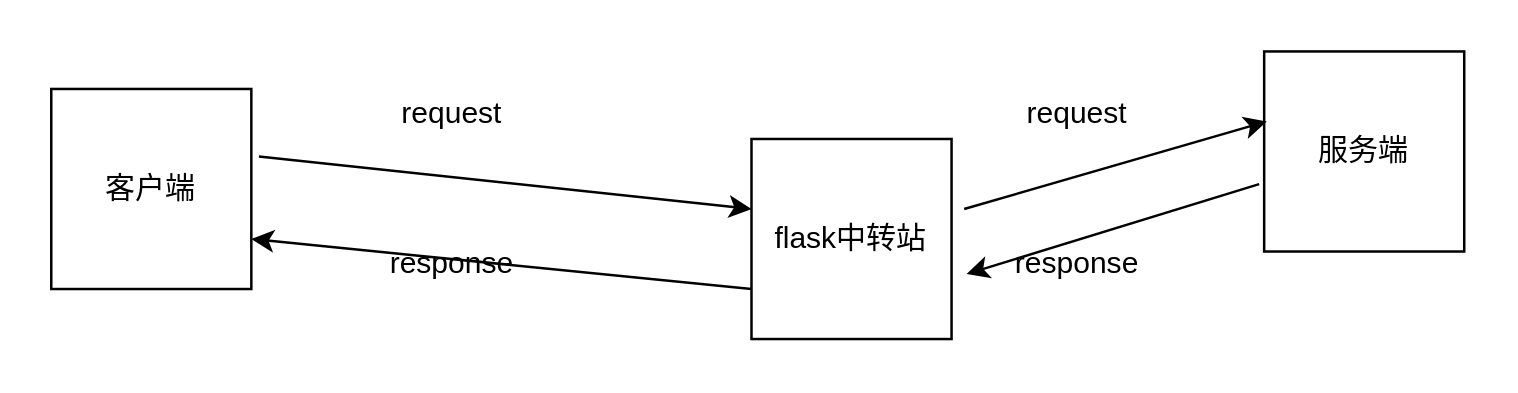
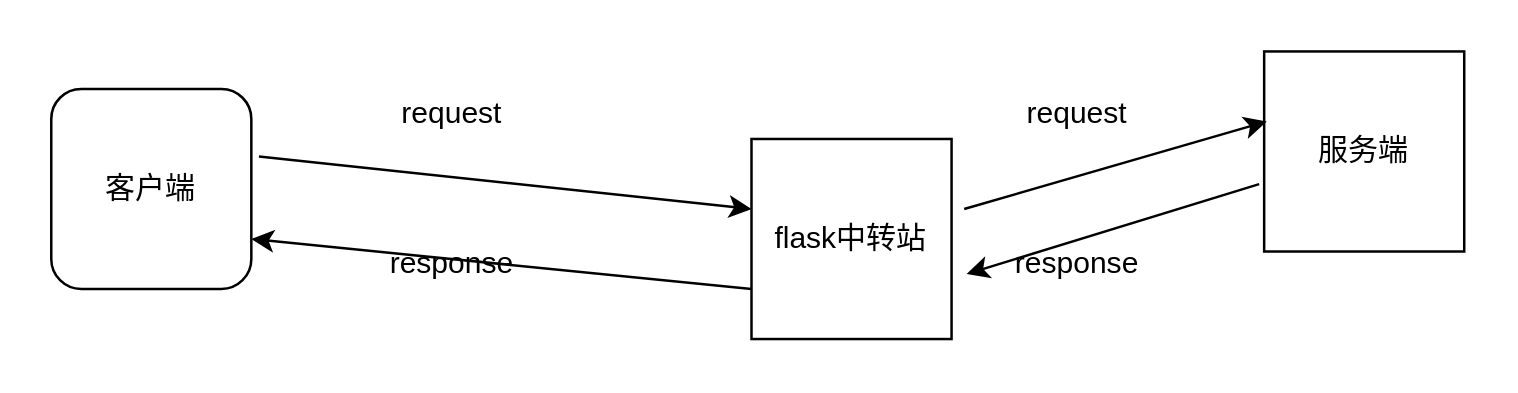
- <mxCell id="2" value="客户端" style="whiteSpace=wrap;html=1;aspect=fixed;" vertex="1" parent="1"><mxGeometry x="20" y="35" width="80" height="80" as="geometry" /></mxCell>
+ <mxCell id="2" value="客户端" style="whiteSpace=wrap;html=1;aspect=fixed;rounded=1;" vertex="1" parent="1"><mxGeometry x="20" y="35" width="80" height="80" as="geometry" /></mxCell>
